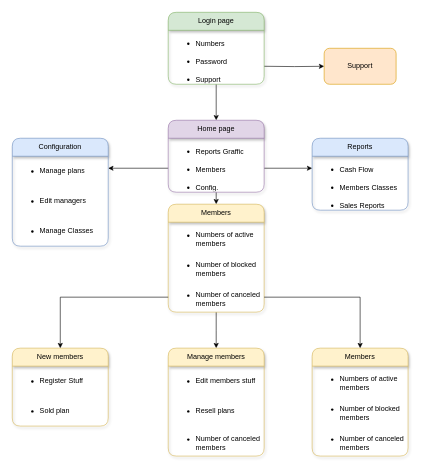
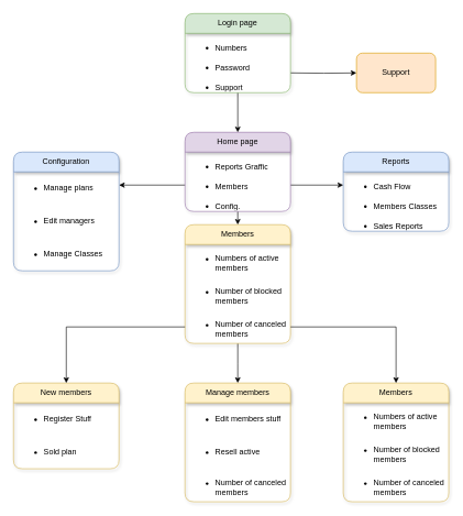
- <mxCell id="34" value="&lt;ul&gt;&lt;li&gt;Resell plans&lt;/li&gt;&lt;/ul&gt;" style="text;strokeColor=none;fillColor=none;align=left;verticalAlign=middle;spacingLeft=4;spacingRight=4;overflow=hidden;points=[[0,0.5],[1,0.5]];portConstraint=eastwest;rotatable=0;whiteSpace=wrap;html=1;" vertex="1" parent="32"><mxGeometry y="80" width="160" height="50" as="geometry" /></mxCell>
+ <mxCell id="34" value="&lt;ul&gt;&lt;li&gt;Resell active&lt;/li&gt;&lt;/ul&gt;" style="text;strokeColor=none;fillColor=none;align=left;verticalAlign=middle;spacingLeft=4;spacingRight=4;overflow=hidden;points=[[0,0.5],[1,0.5]];portConstraint=eastwest;rotatable=0;whiteSpace=wrap;html=1;" vertex="1" parent="32"><mxGeometry y="80" width="160" height="50" as="geometry" /></mxCell>
